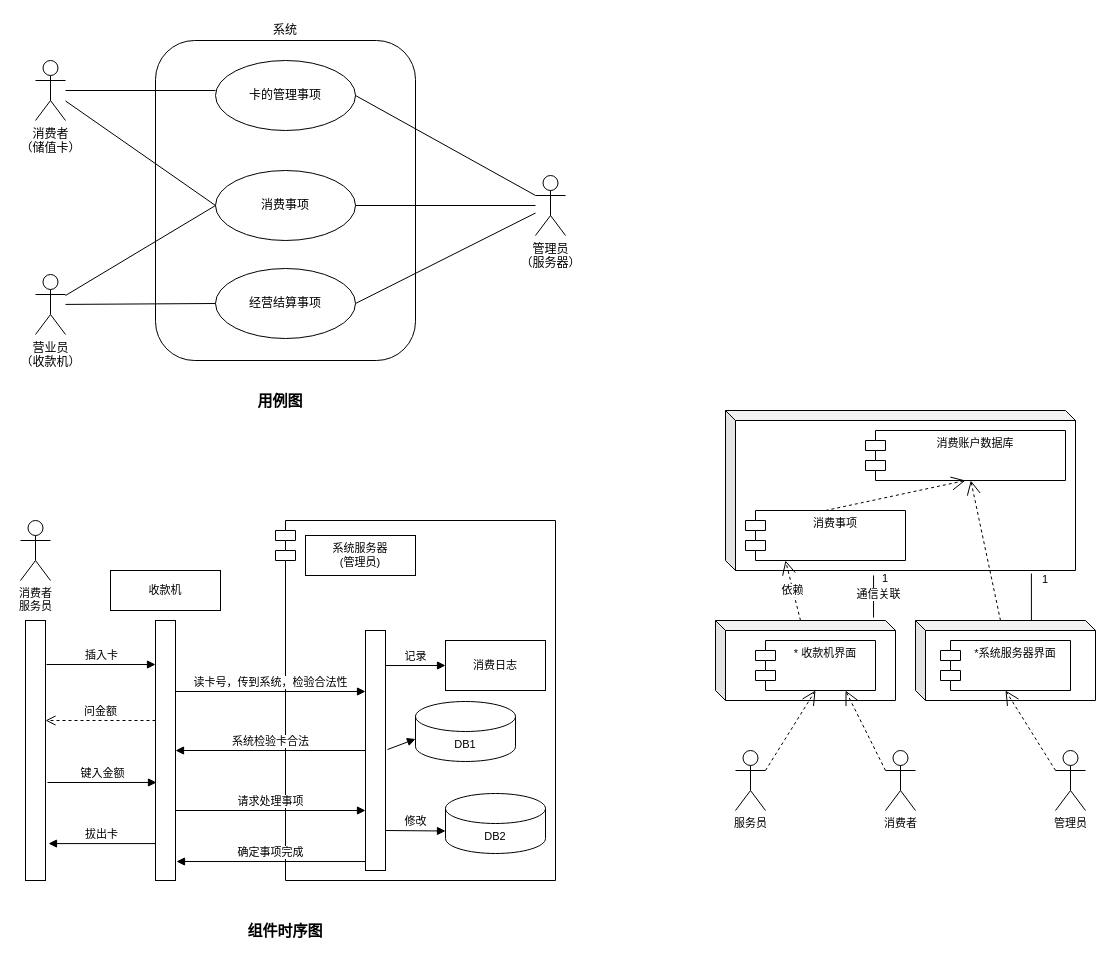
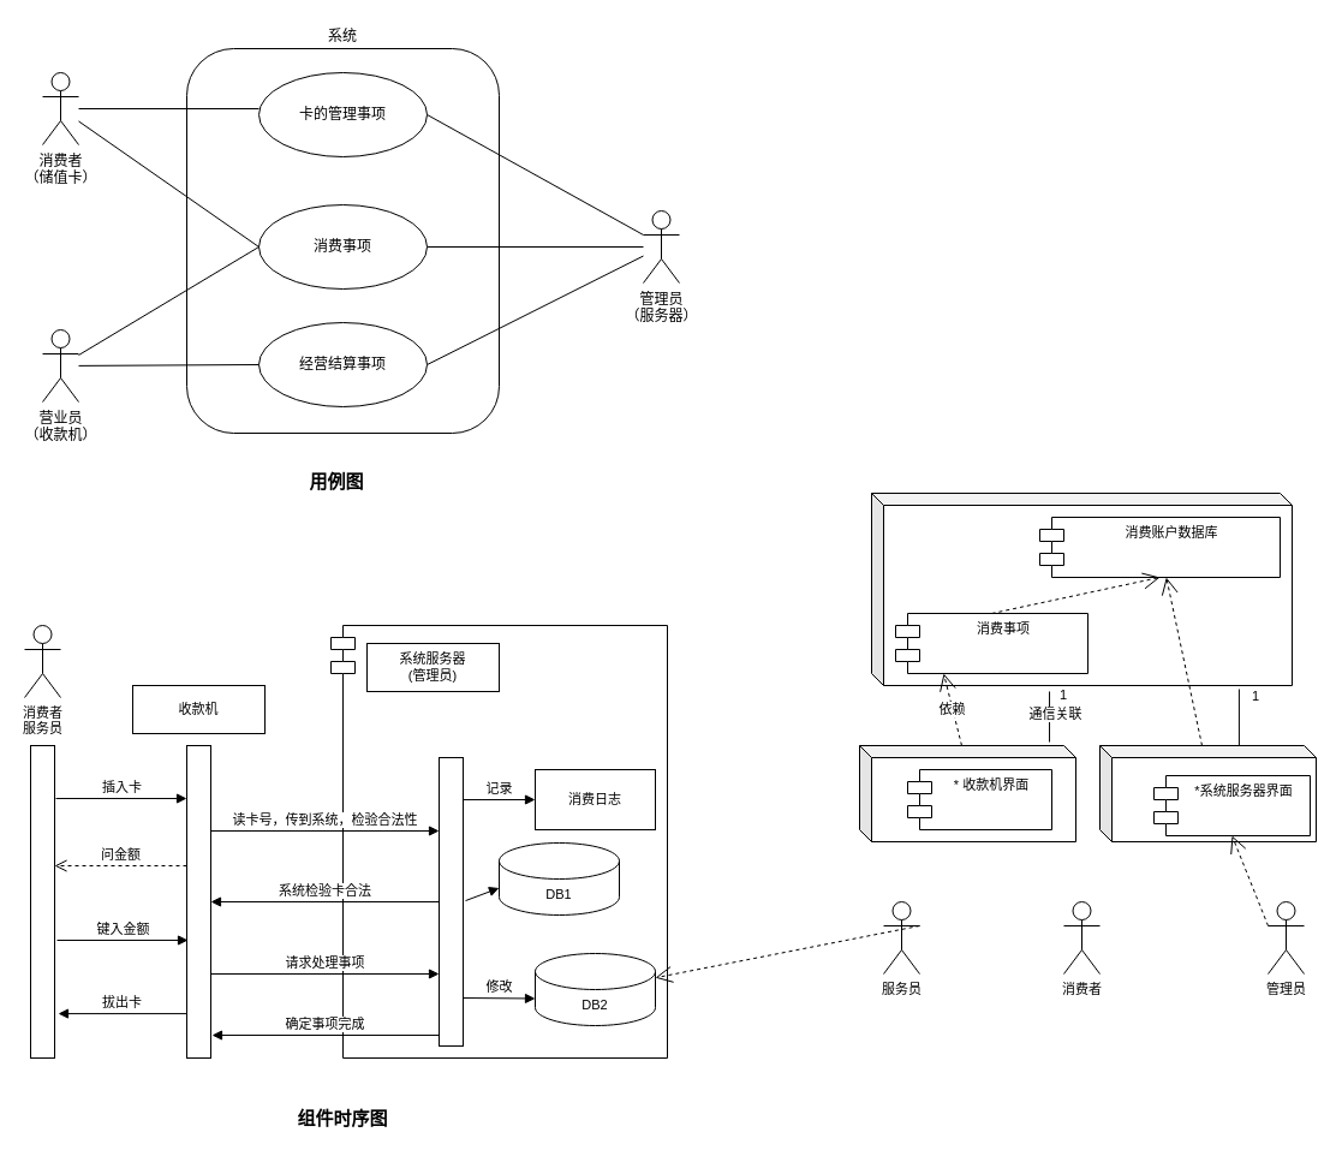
- <mxCell id="45" value="*系统服务器界面" style="shape=module;align=left;spacingLeft=20;align=center;verticalAlign=top;shadow=0;sketch=0;fontSize=11;" vertex="1" parent="1"><mxGeometry x="940" y="640" width="130" height="50" as="geometry" /></mxCell>
+ <mxCell id="45" value="*系统服务器界面" style="shape=module;align=left;spacingLeft=20;align=center;verticalAlign=top;shadow=0;sketch=0;fontSize=11;" vertex="1" parent="1"><mxGeometry x="960" y="645" width="130" height="50" as="geometry" /></mxCell>
- <mxCell id="51" value="" style="endArrow=open;endSize=12;dashed=1;html=1;fontSize=11;exitX=0;exitY=0.333;exitDx=0;exitDy=0;exitPerimeter=0;entryX=0.75;entryY=1;entryDx=0;entryDy=0;" edge="1" parent="1" source="47" target="44"><mxGeometry width="160" relative="1" as="geometry"><mxPoint x="775" y="680" as="sourcePoint" /><mxPoint x="935" y="680" as="targetPoint" /></mxGeometry></mxCell>
- <mxCell id="50" value="" style="endArrow=open;endSize=12;dashed=1;html=1;fontSize=11;exitX=1;exitY=0.333;exitDx=0;exitDy=0;exitPerimeter=0;entryX=0.5;entryY=1;entryDx=0;entryDy=0;" edge="1" parent="1" source="48" target="44"><mxGeometry width="160" relative="1" as="geometry"><mxPoint x="775" y="680" as="sourcePoint" /><mxPoint x="935" y="680" as="targetPoint" /></mxGeometry></mxCell>
+ <mxCell id="50" value="" style="endArrow=open;endSize=12;dashed=1;html=1;fontSize=11;exitX=1;exitY=0.333;exitDx=0;exitDy=0;exitPerimeter=0;" edge="1" parent="1" source="48" target="32"><mxGeometry width="160" relative="1" as="geometry"><mxPoint x="775" y="680" as="sourcePoint" /><mxPoint x="935" y="680" as="targetPoint" /></mxGeometry></mxCell>
